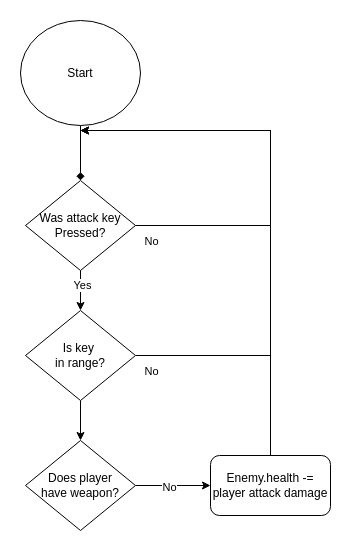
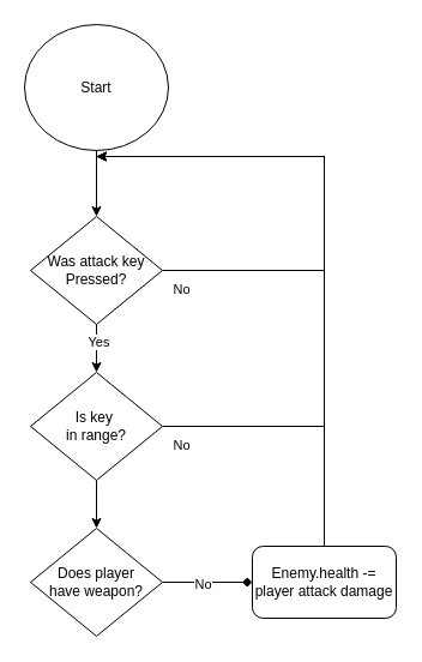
- <mxCell id="2" value="" style="edgeStyle=orthogonalEdgeStyle;rounded=0;orthogonalLoop=1;jettySize=auto;html=1;endArrow=diamond;" edge="1" parent="1" source="3" target="8"><mxGeometry relative="1" as="geometry" /></mxCell>
+ <mxCell id="2" value="" style="edgeStyle=orthogonalEdgeStyle;rounded=0;orthogonalLoop=1;jettySize=auto;html=1;" edge="1" parent="1" source="3" target="8"><mxGeometry relative="1" as="geometry" /></mxCell>
- <mxCell id="13" value="" style="edgeStyle=orthogonalEdgeStyle;rounded=0;orthogonalLoop=1;jettySize=auto;html=1;" edge="1" parent="1" source="15" target="17"><mxGeometry relative="1" as="geometry" /></mxCell>
+ <mxCell id="13" value="" style="edgeStyle=orthogonalEdgeStyle;rounded=0;orthogonalLoop=1;jettySize=auto;html=1;endArrow=diamond;" edge="1" parent="1" source="15" target="17"><mxGeometry relative="1" as="geometry" /></mxCell>
